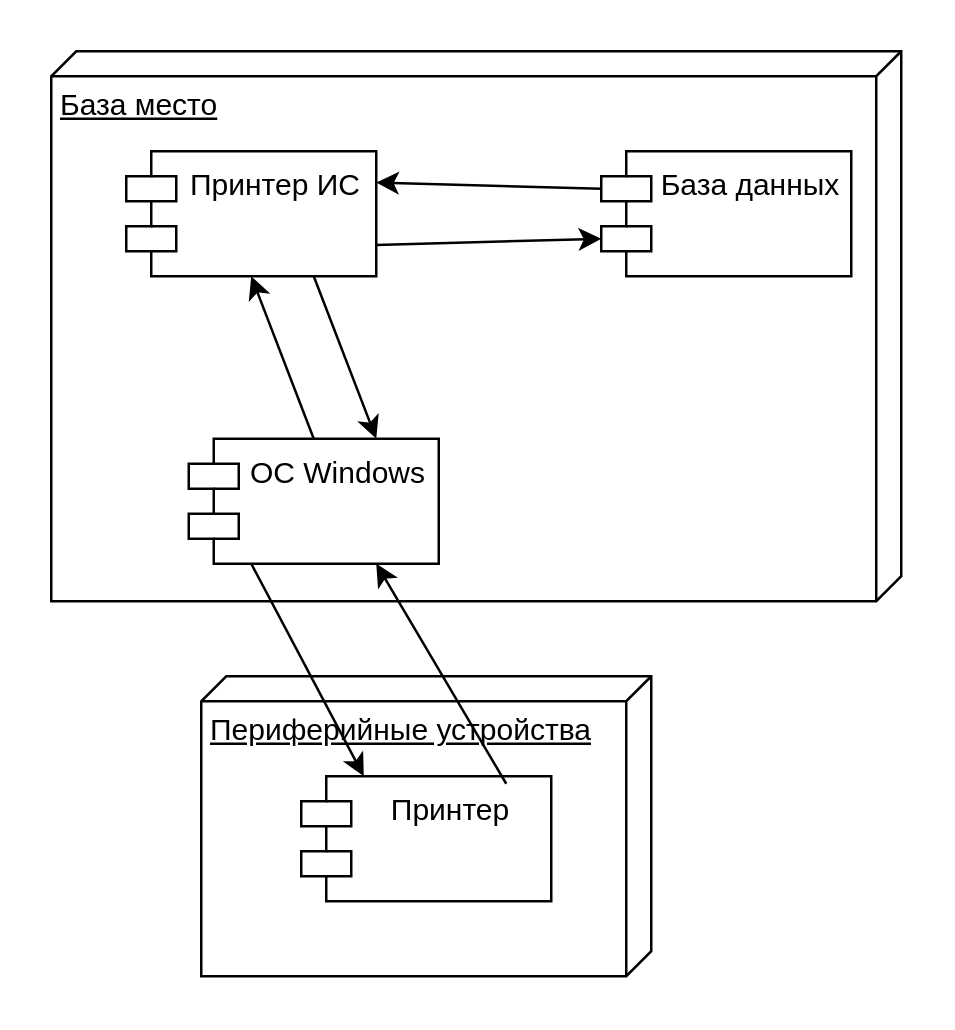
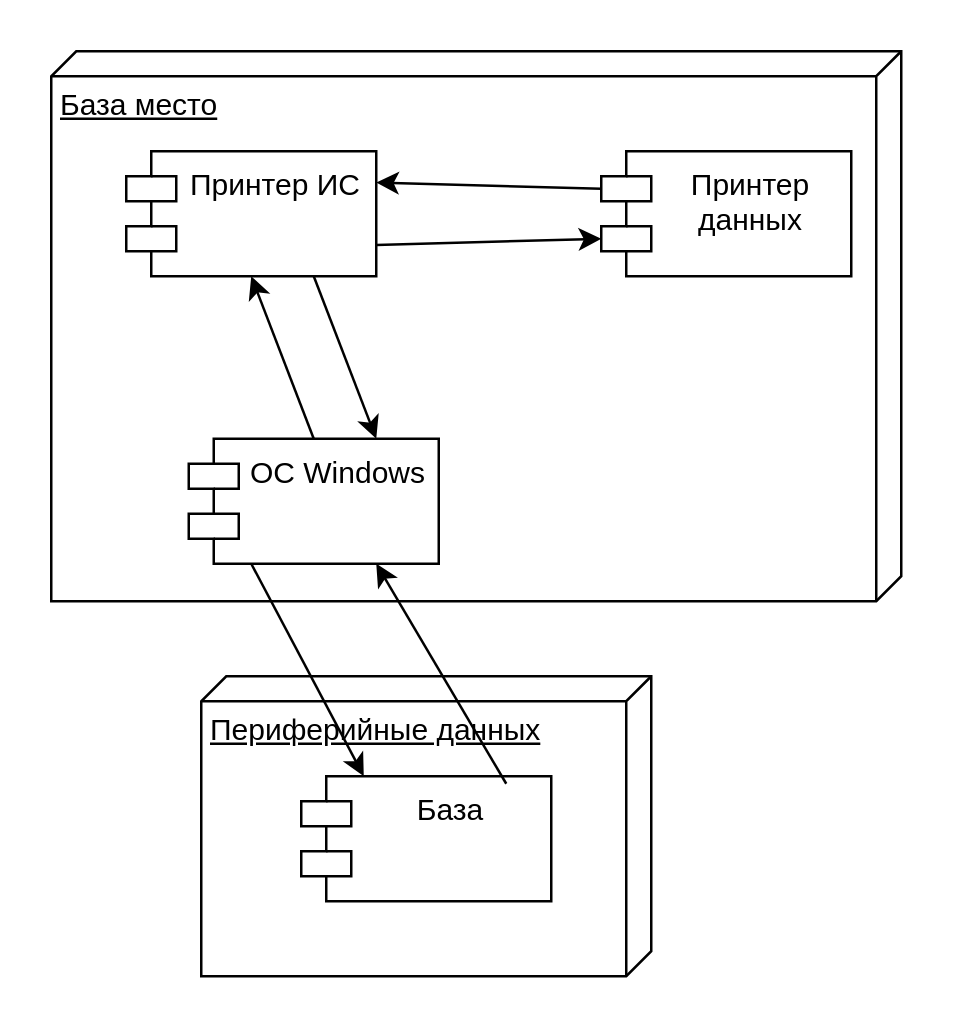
- <mxCell id="8" value="База данных" style="shape=module;align=left;spacingLeft=20;align=center;verticalAlign=top;whiteSpace=wrap;html=1;" parent="1" vertex="1"><mxGeometry x="240" y="60" width="100" height="50" as="geometry" /></mxCell>
+ <mxCell id="8" value="Принтер данных" style="shape=module;align=left;spacingLeft=20;align=center;verticalAlign=top;whiteSpace=wrap;html=1;" parent="1" vertex="1"><mxGeometry x="240" y="60" width="100" height="50" as="geometry" /></mxCell>
- <mxCell id="4" value="Периферийные устройства" style="verticalAlign=top;align=left;spacingTop=8;spacingLeft=2;spacingRight=12;shape=cube;size=10;direction=south;fontStyle=4;html=1;whiteSpace=wrap;movable=1;resizable=1;rotatable=1;deletable=1;editable=1;locked=0;connectable=1;" parent="3" vertex="1"><mxGeometry width="180" height="120" as="geometry" /></mxCell>
+ <mxCell id="4" value="Периферийные данных" style="verticalAlign=top;align=left;spacingTop=8;spacingLeft=2;spacingRight=12;shape=cube;size=10;direction=south;fontStyle=4;html=1;whiteSpace=wrap;movable=1;resizable=1;rotatable=1;deletable=1;editable=1;locked=0;connectable=1;" parent="3" vertex="1"><mxGeometry width="180" height="120" as="geometry" /></mxCell>
- <mxCell id="5" value="Принтер" style="shape=module;align=left;spacingLeft=20;align=center;verticalAlign=top;whiteSpace=wrap;html=1;movable=1;resizable=1;rotatable=1;deletable=1;editable=1;locked=0;connectable=1;" parent="3" vertex="1"><mxGeometry x="40" y="40" width="100" height="50" as="geometry" /></mxCell>
+ <mxCell id="5" value="База" style="shape=module;align=left;spacingLeft=20;align=center;verticalAlign=top;whiteSpace=wrap;html=1;movable=1;resizable=1;rotatable=1;deletable=1;editable=1;locked=0;connectable=1;" parent="3" vertex="1"><mxGeometry x="40" y="40" width="100" height="50" as="geometry" /></mxCell>
